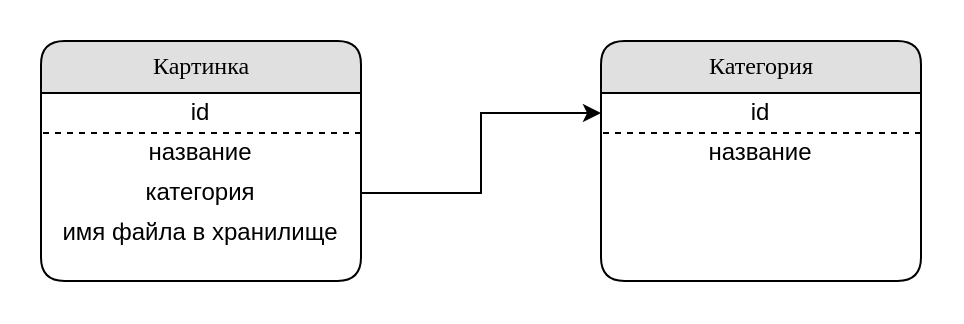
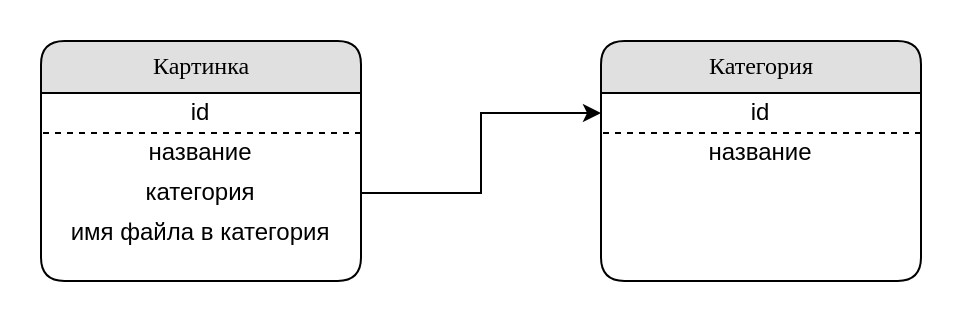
- <mxCell id="6" value="имя файла в хранилище" style="text;html=1;fillColor=none;align=center;verticalAlign=middle;whiteSpace=wrap;rounded=0;perimeterSpacing=0;strokeWidth=1;" vertex="1" parent="2"><mxGeometry y="86" width="160" height="20" as="geometry" /></mxCell>
+ <mxCell id="6" value="имя файла в категория" style="text;html=1;fillColor=none;align=center;verticalAlign=middle;whiteSpace=wrap;rounded=0;perimeterSpacing=0;strokeWidth=1;" vertex="1" parent="2"><mxGeometry y="86" width="160" height="20" as="geometry" /></mxCell>
